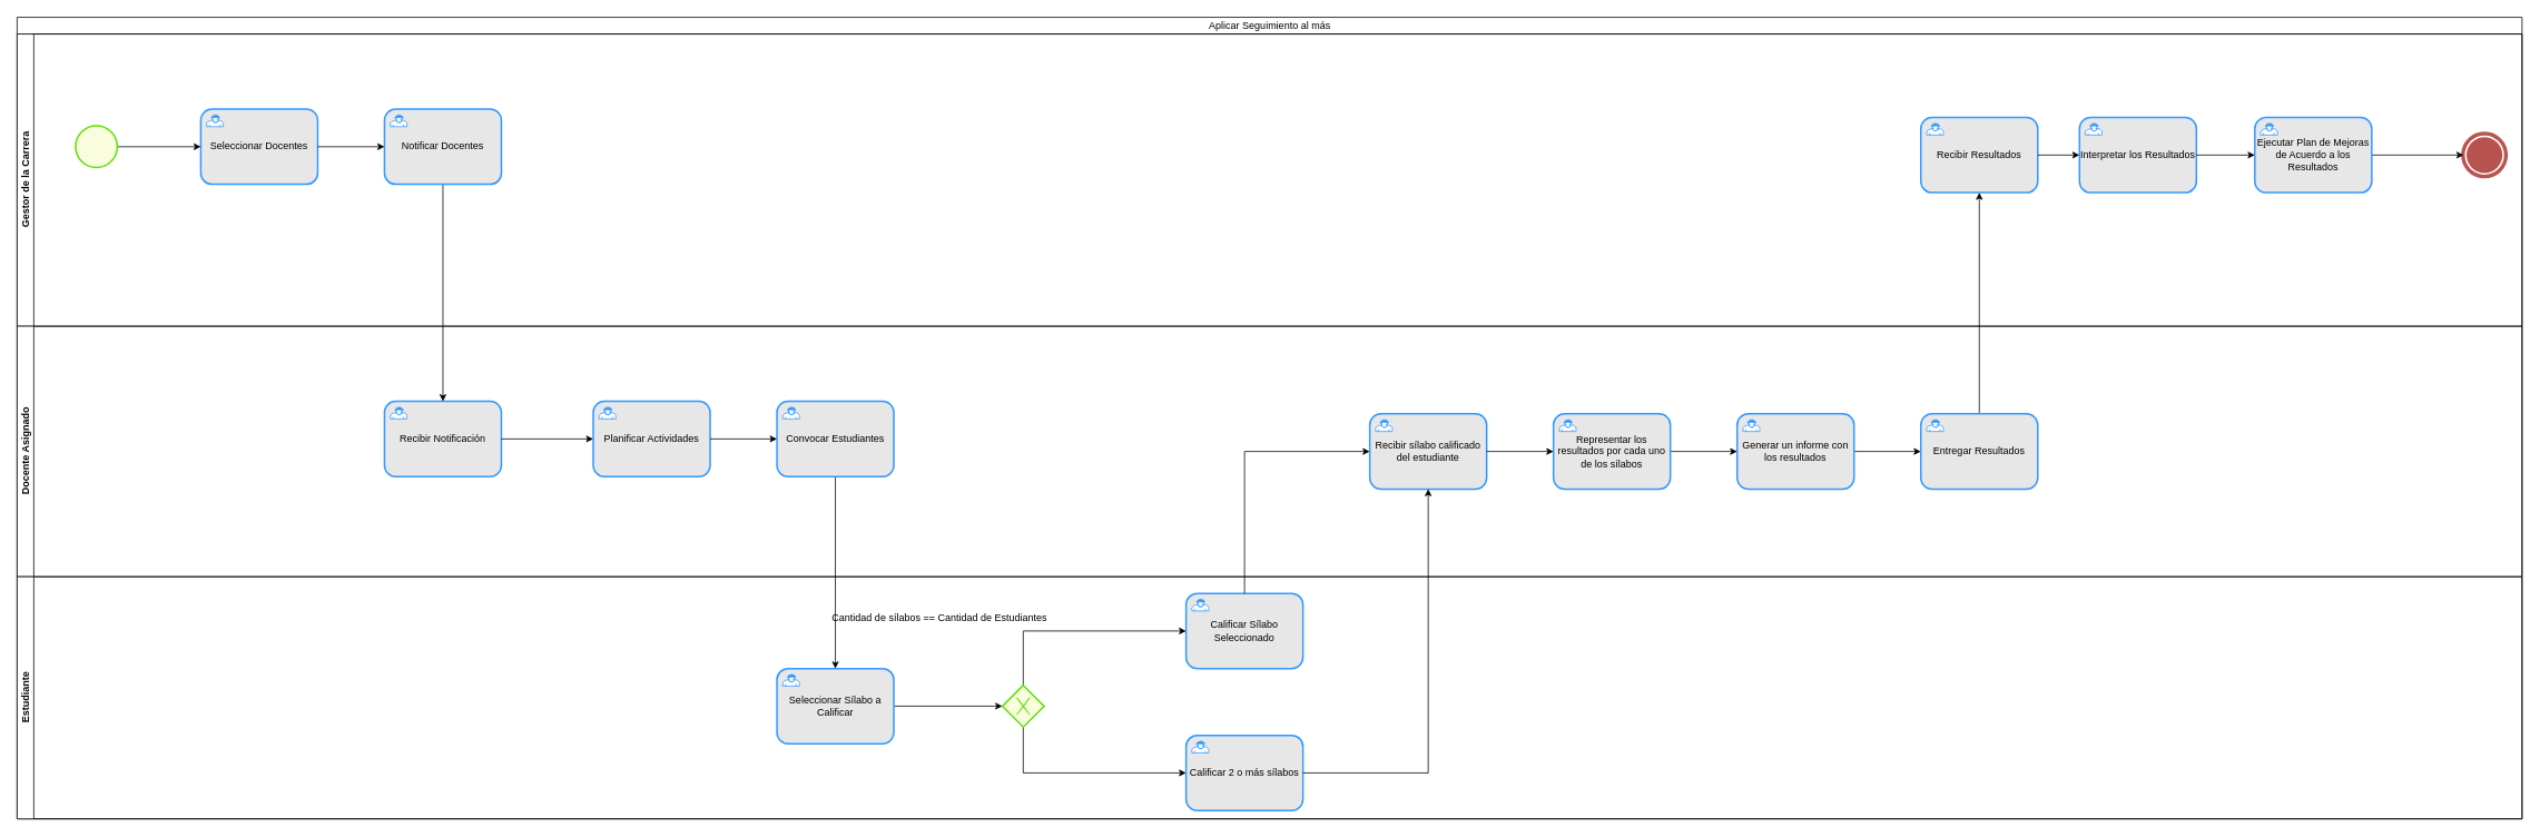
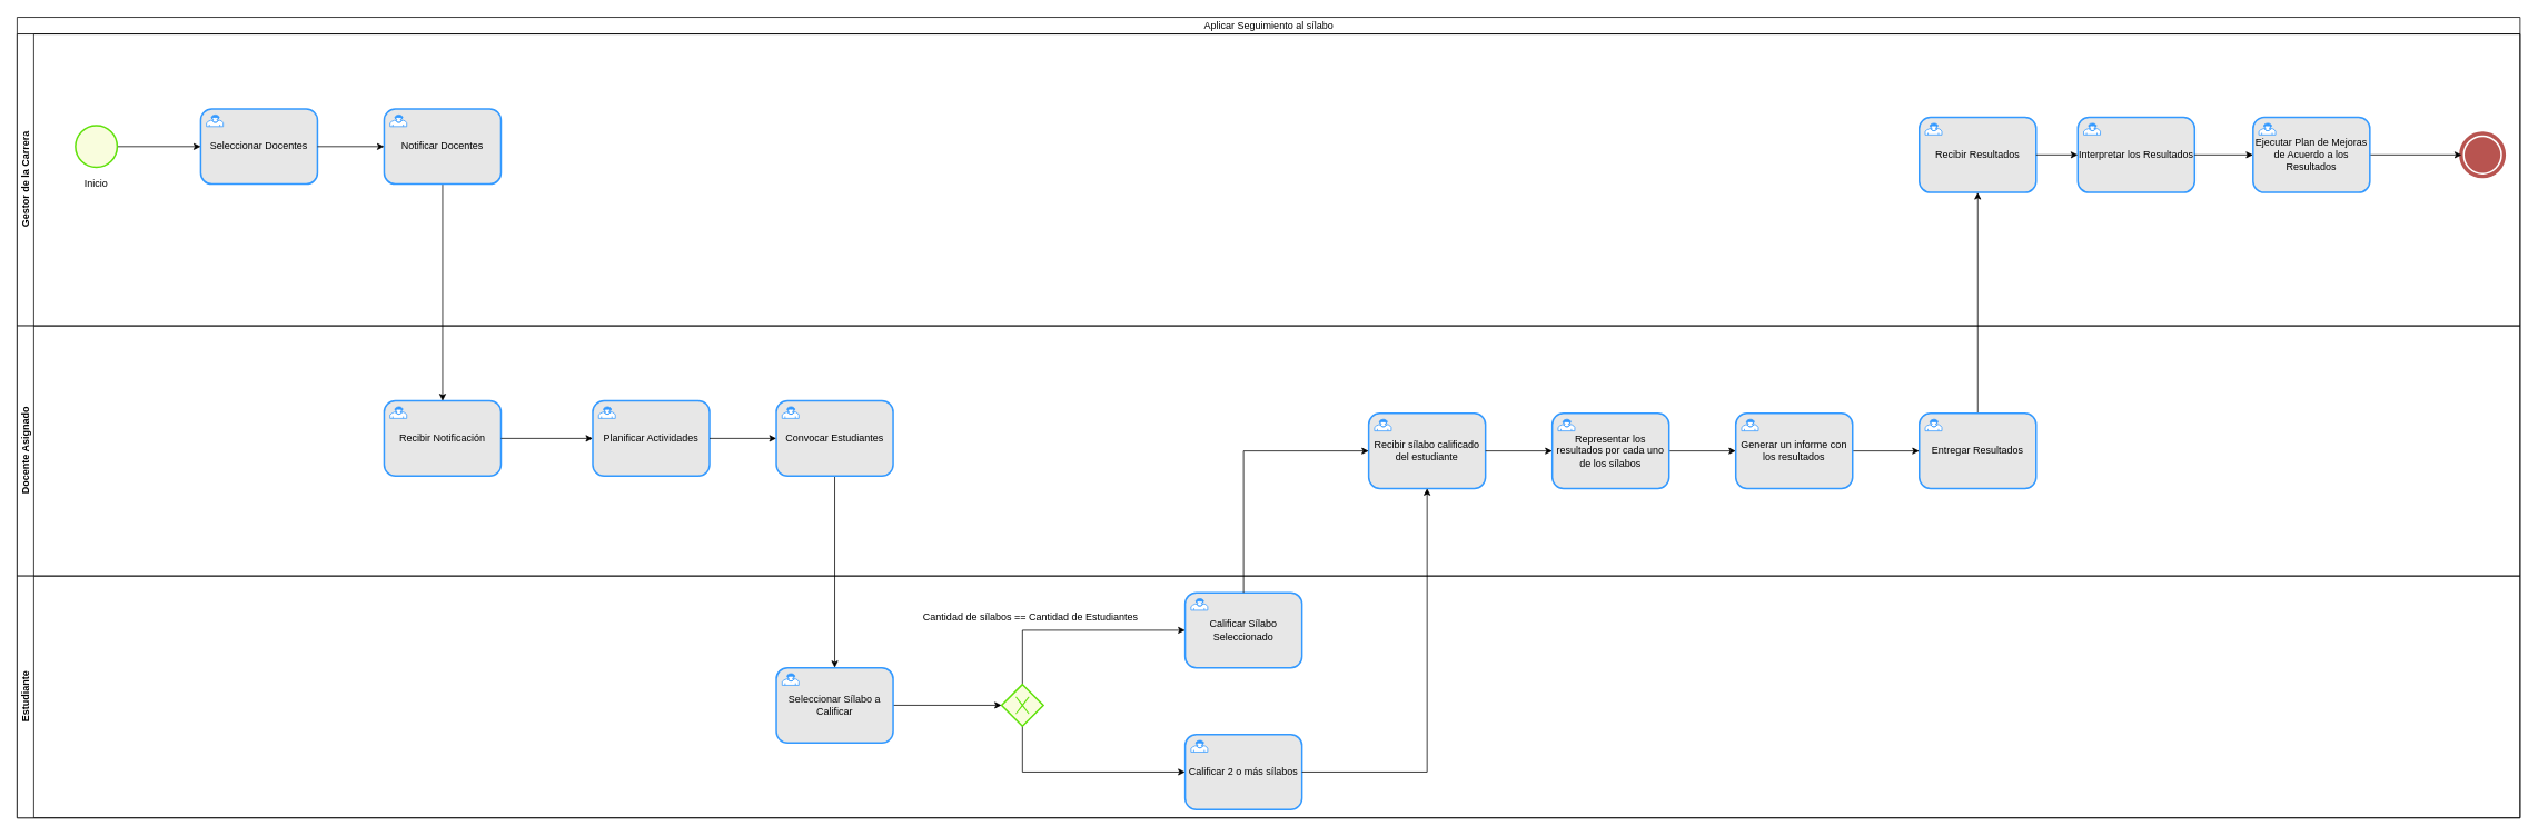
- <mxCell id="2" value="&lt;span style=&quot;font-weight: 400&quot;&gt;Aplicar Seguimiento al más&lt;/span&gt;" style="swimlane;html=1;childLayout=stackLayout;resizeParent=1;resizeParentMax=0;horizontal=1;startSize=20;horizontalStack=0;" vertex="1" parent="1"><mxGeometry x="20" y="20" width="3000" height="960" as="geometry" /></mxCell>
+ <mxCell id="2" value="&lt;span style=&quot;font-weight: 400&quot;&gt;Aplicar Seguimiento al sílabo&lt;/span&gt;" style="swimlane;html=1;childLayout=stackLayout;resizeParent=1;resizeParentMax=0;horizontal=1;startSize=20;horizontalStack=0;" vertex="1" parent="1"><mxGeometry x="20" y="20" width="3000" height="960" as="geometry" /></mxCell>
+ <mxCell id="16" value="Inicio" style="text;html=1;strokeColor=none;fillColor=none;align=center;verticalAlign=middle;whiteSpace=wrap;rounded=0;" vertex="1" parent="3"><mxGeometry x="45" y="170" width="100" height="20" as="geometry" /></mxCell>
- <mxCell id="33" value="Cantidad de sílabos == Cantidad de Estudiantes" style="text;html=1;strokeColor=none;fillColor=none;align=center;verticalAlign=middle;whiteSpace=wrap;rounded=0;" vertex="1" parent="30"><mxGeometry x="960" y="40" width="290" height="20" as="geometry" /></mxCell>
+ <mxCell id="33" value="Cantidad de sílabos == Cantidad de Estudiantes" style="text;html=1;strokeColor=none;fillColor=none;align=center;verticalAlign=middle;whiteSpace=wrap;rounded=0;" vertex="1" parent="30"><mxGeometry x="1070" y="40" width="290" height="20" as="geometry" /></mxCell>
